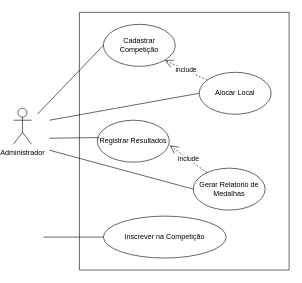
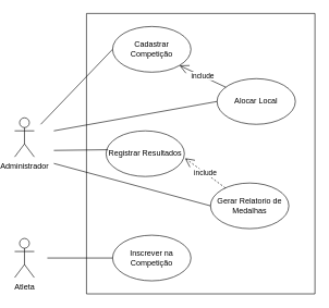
- <mxCell id="17" value="include" style="endArrow=open;endSize=12;dashed=1;html=1;rounded=0;entryX=1;entryY=1;entryDx=0;entryDy=0;" edge="1" parent="1" source="5" target="4"><mxGeometry width="160" relative="1" as="geometry"><mxPoint x="310" y="140" as="sourcePoint" /><mxPoint x="470" y="140" as="targetPoint" /></mxGeometry></mxCell>
+ <mxCell id="17" value="include" style="endArrow=open;endSize=12;dashed=0;html=1;rounded=0;entryX=1;entryY=1;entryDx=0;entryDy=0;" edge="1" parent="1" source="5" target="4"><mxGeometry width="160" relative="1" as="geometry"><mxPoint x="310" y="140" as="sourcePoint" /><mxPoint x="470" y="140" as="targetPoint" /></mxGeometry></mxCell>
+ <mxCell id="3" value="Atleta" style="shape=umlActor;verticalLabelPosition=bottom;verticalAlign=top;html=1;outlineConnect=0;" vertex="1" parent="1"><mxGeometry x="20" y="365" width="30" height="60" as="geometry" /></mxCell>
- <mxCell id="8" value="&lt;span&gt;&lt;/span&gt;&lt;span&gt;&lt;/span&gt;&lt;span&gt;&lt;/span&gt;&lt;span style=&quot;white-space-collapse: preserve;&quot;&gt;Inscrever na Competição&lt;/span&gt;" style="ellipse;whiteSpace=wrap;html=1;" vertex="1" parent="1"><mxGeometry x="170" y="360" width="205" height="70" as="geometry" /></mxCell>
+ <mxCell id="8" value="&lt;span&gt;&lt;/span&gt;&lt;span&gt;&lt;/span&gt;&lt;span&gt;&lt;/span&gt;&lt;span style=&quot;white-space-collapse: preserve;&quot;&gt;Inscrever na Competição&lt;/span&gt;" style="ellipse;whiteSpace=wrap;html=1;" vertex="1" parent="1"><mxGeometry x="170" y="360" width="120" height="70" as="geometry" /></mxCell>
